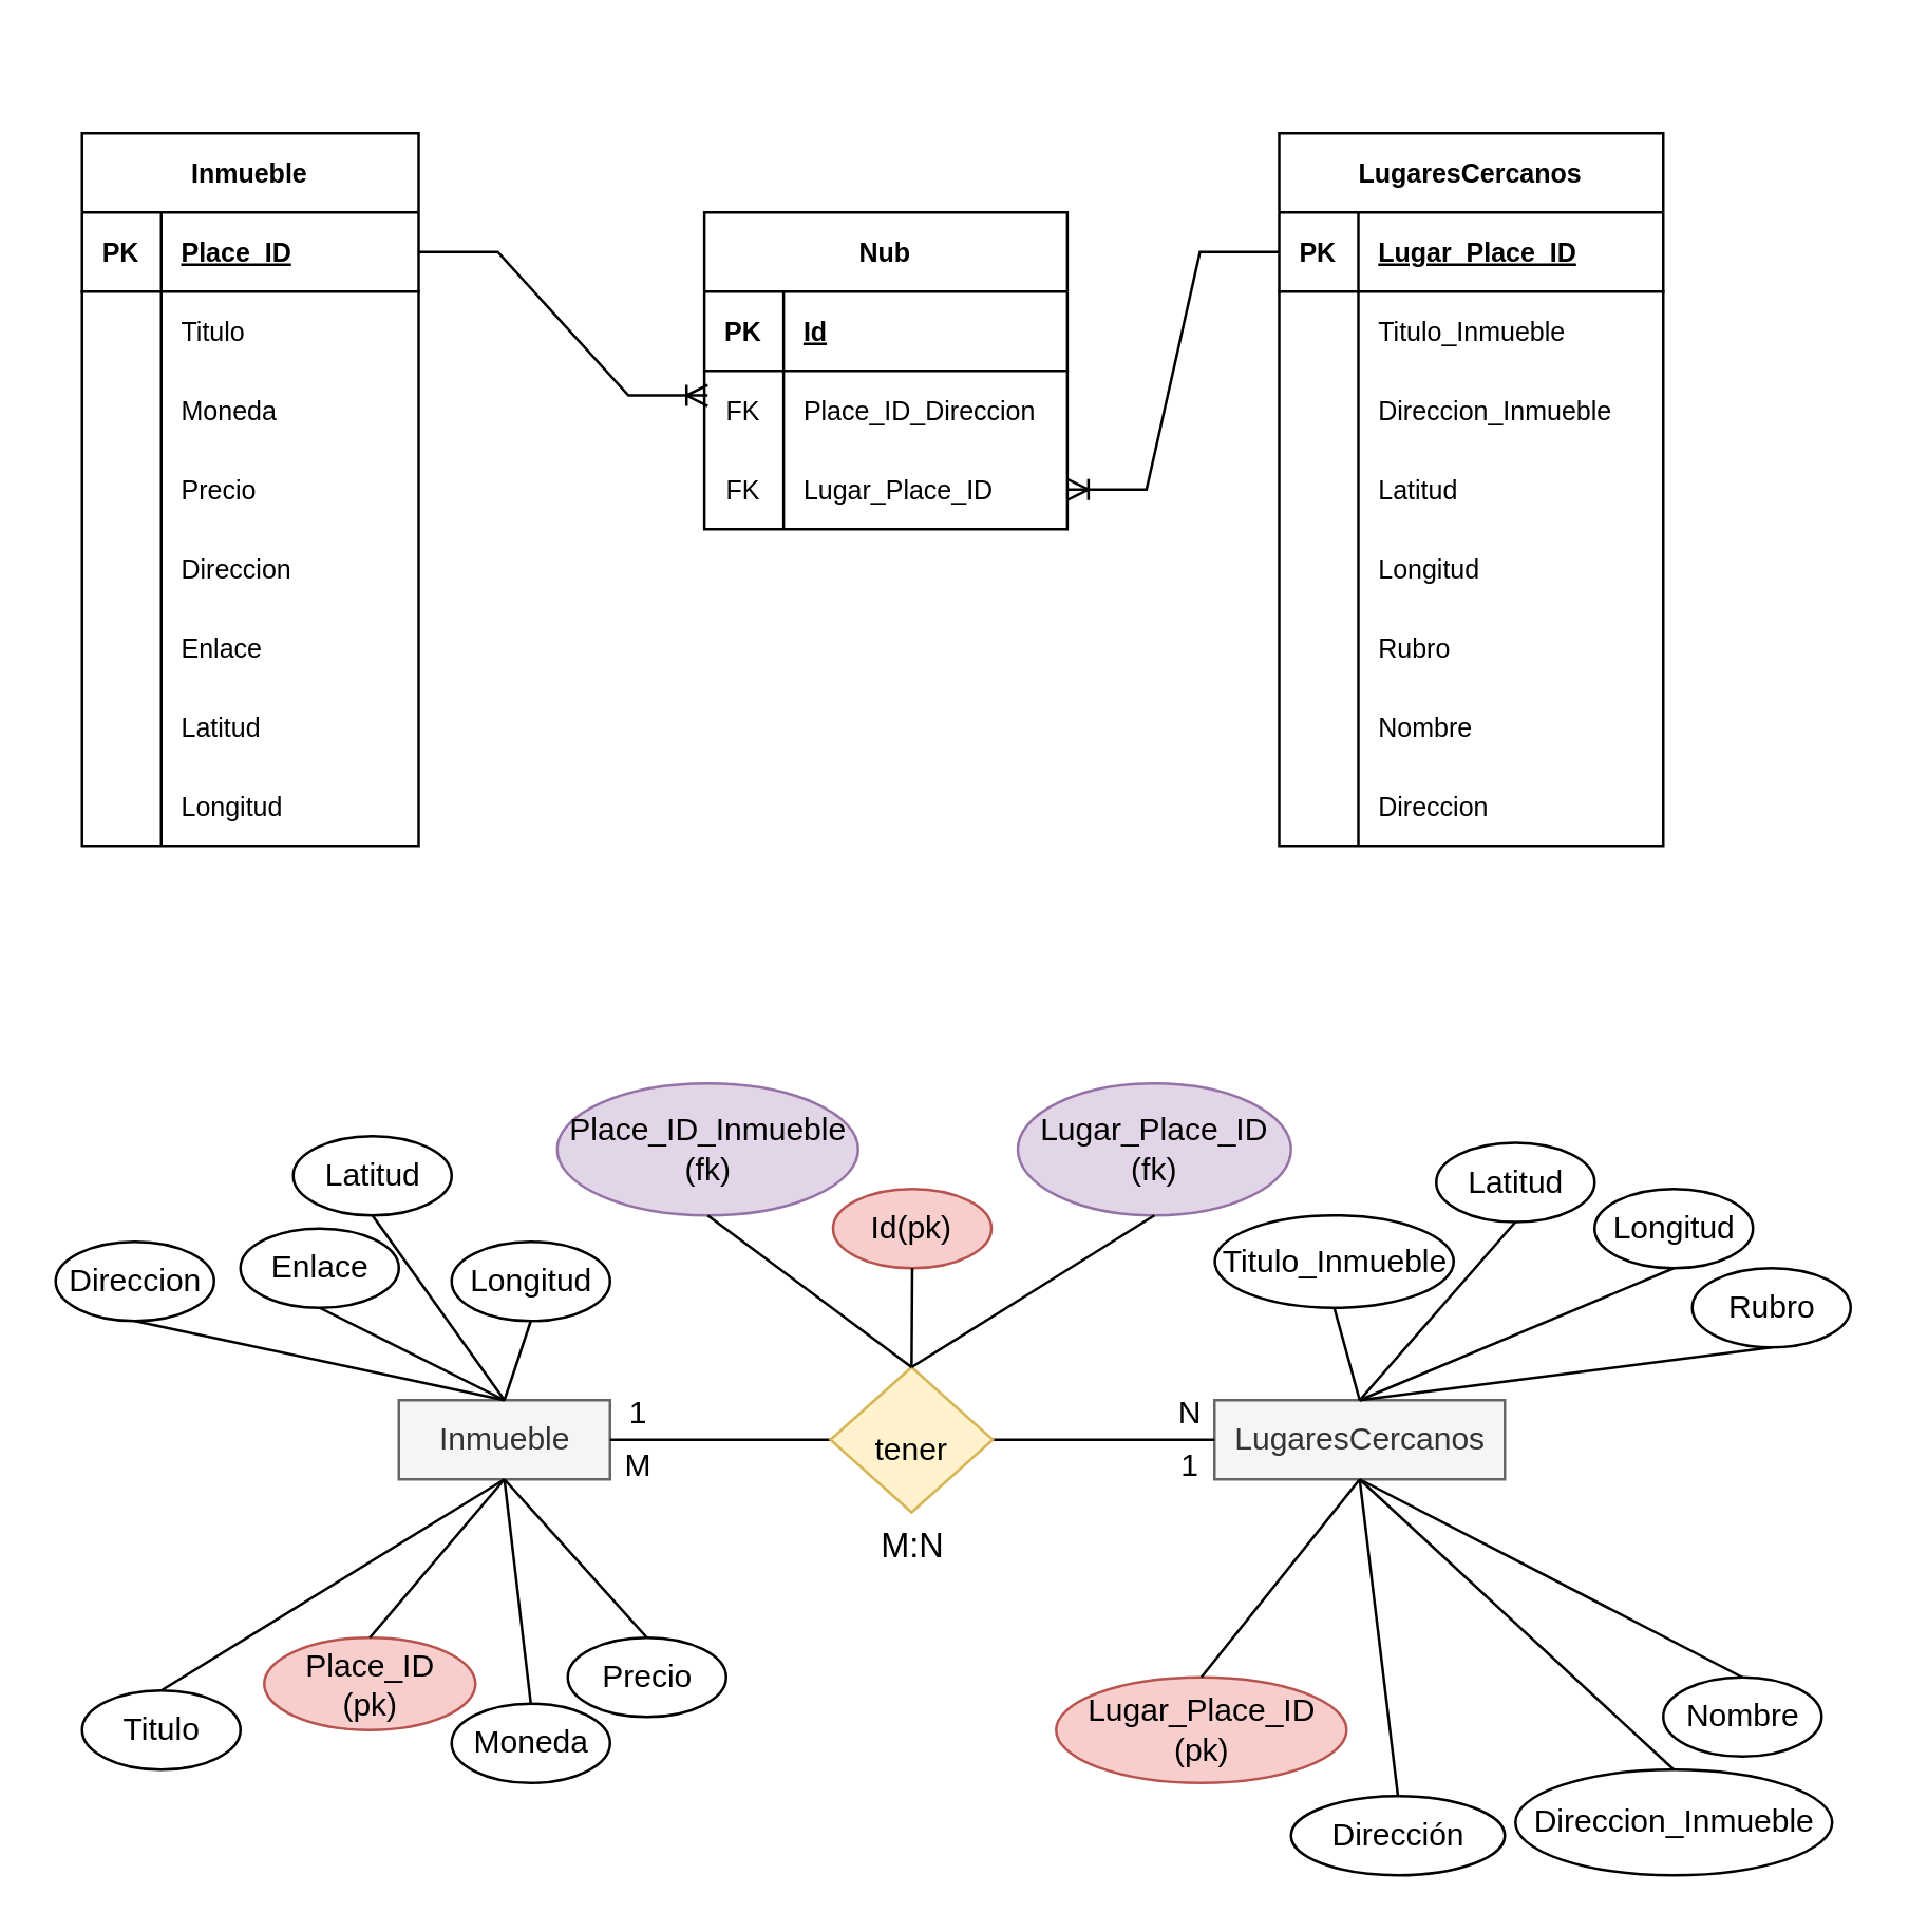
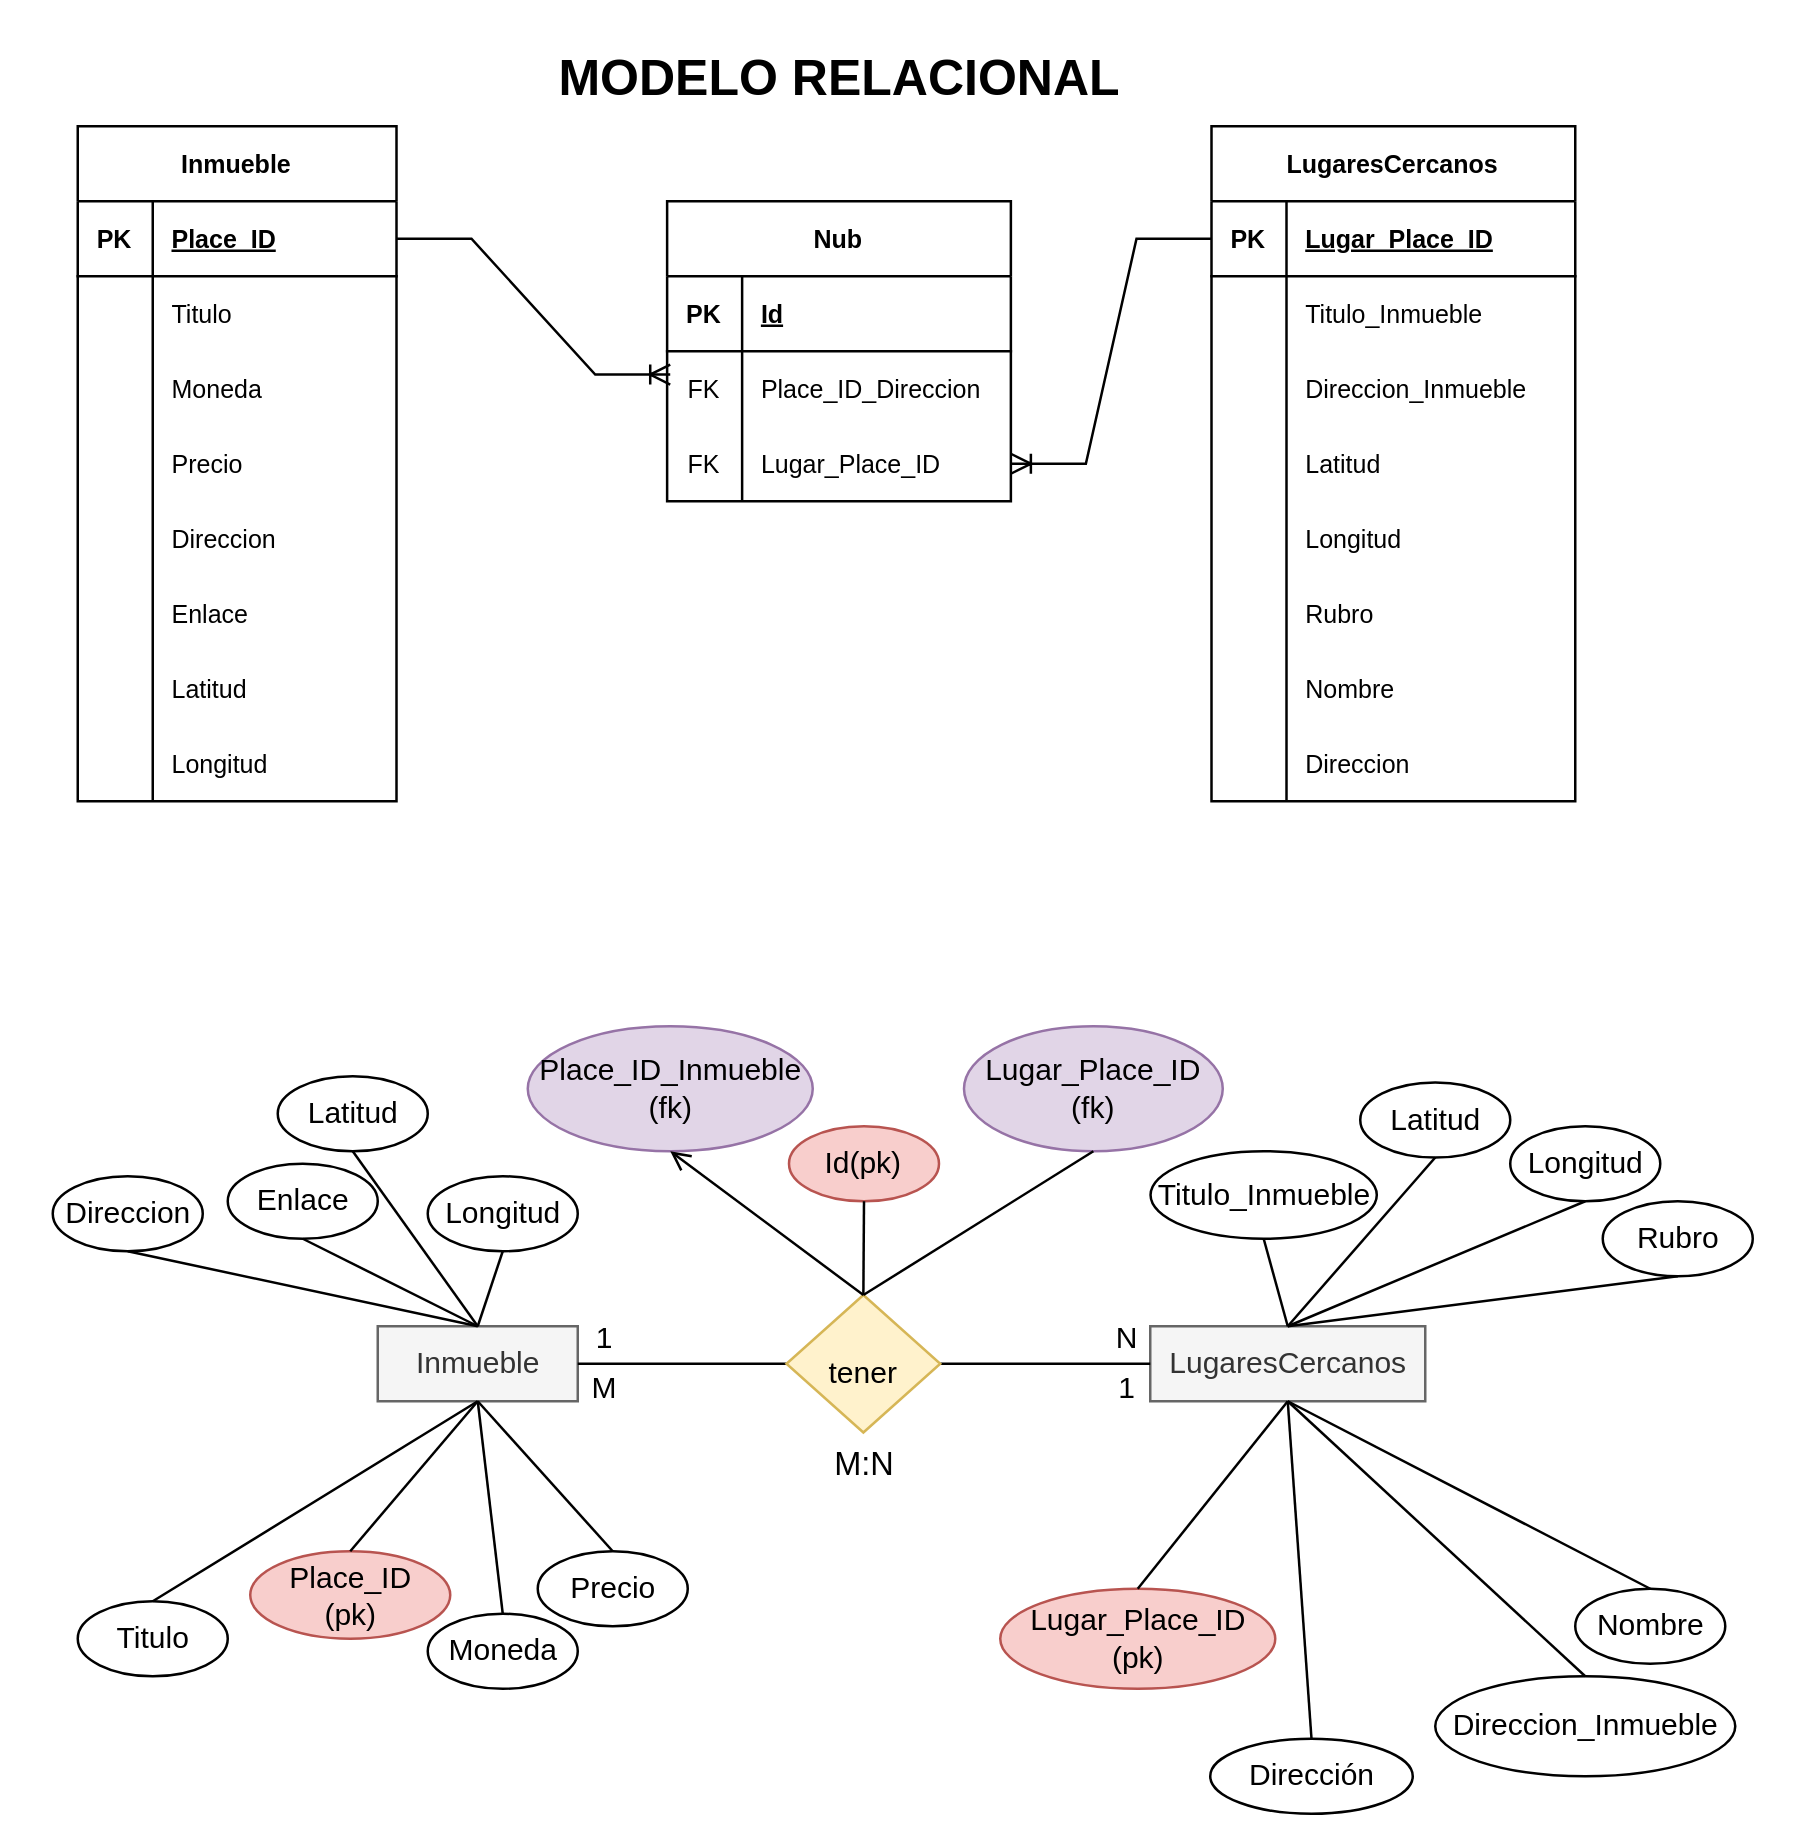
+ <mxCell id="62" value="&lt;b&gt;&lt;font style=&quot;font-size: 20px&quot;&gt;MODELO RELACIONAL&lt;/font&gt;&lt;/b&gt;" style="text;html=1;align=center;verticalAlign=middle;resizable=0;points=[];autosize=1;strokeColor=none;fillColor=none;fontSize=12;" vertex="1" parent="1"><mxGeometry x="215" y="20" width="240" height="20" as="geometry" /></mxCell>
- <mxCell id="111" value="" style="endArrow=none;html=1;rounded=0;fontSize=10;entryX=0.5;entryY=1;entryDx=0;entryDy=0;exitX=0.5;exitY=0;exitDx=0;exitDy=0;" edge="1" parent="1" target="110" source="69"><mxGeometry width="50" height="50" relative="1" as="geometry"><mxPoint x="340.5" y="520" as="sourcePoint" /><mxPoint x="407" y="450.42" as="targetPoint" /></mxGeometry></mxCell>
+ <mxCell id="111" value="" style="endArrow=open;html=1;rounded=0;fontSize=10;entryX=0.5;entryY=1;entryDx=0;entryDy=0;exitX=0.5;exitY=0;exitDx=0;exitDy=0;" edge="1" parent="1" target="110" source="69"><mxGeometry width="50" height="50" relative="1" as="geometry"><mxPoint x="340.5" y="520" as="sourcePoint" /><mxPoint x="407" y="450.42" as="targetPoint" /></mxGeometry></mxCell>
- <mxCell id="91" value="&lt;div&gt;Dirección&lt;/div&gt;" style="ellipse;whiteSpace=wrap;html=1;fontSize=12;" vertex="1" parent="1"><mxGeometry x="488.5" y="680" width="81" height="30" as="geometry" /></mxCell>
+ <mxCell id="91" value="&lt;div&gt;Dirección&lt;/div&gt;" style="ellipse;whiteSpace=wrap;html=1;fontSize=12;" vertex="1" parent="1"><mxGeometry x="483.5" y="695" width="81" height="30" as="geometry" /></mxCell>
